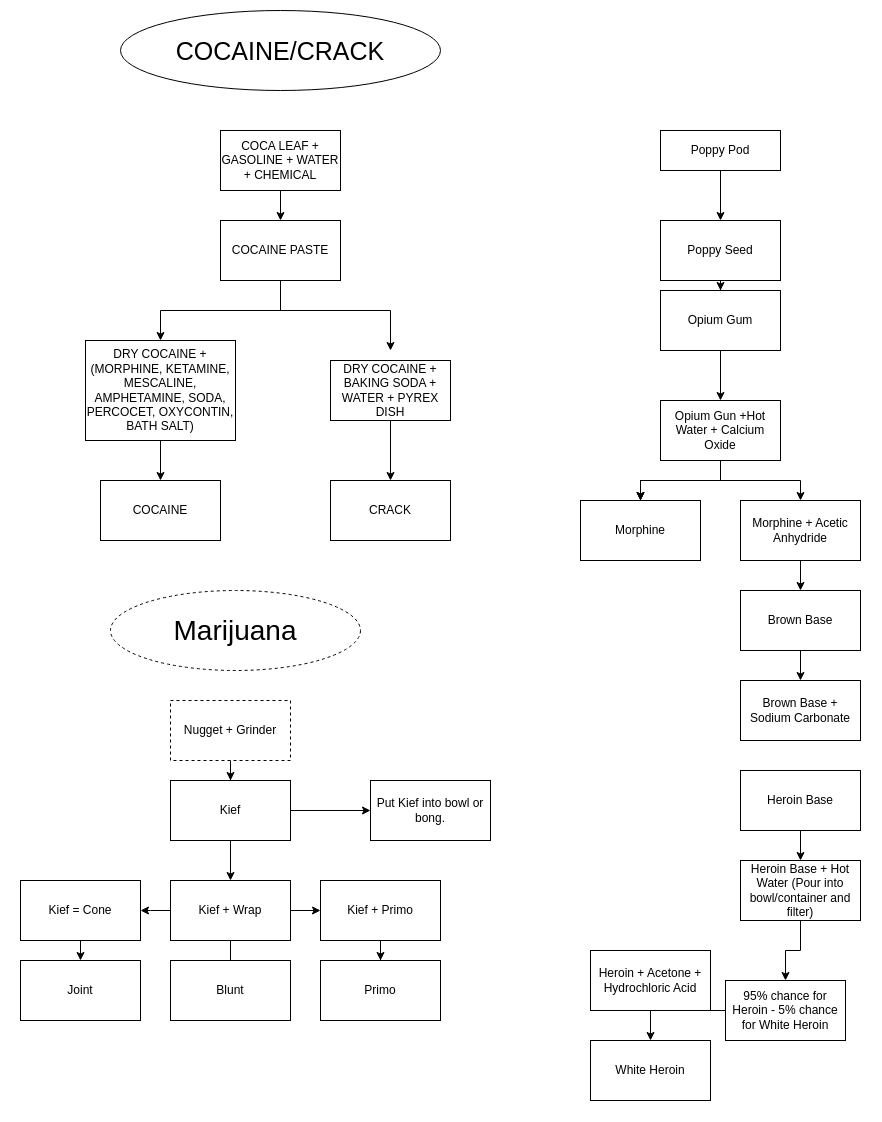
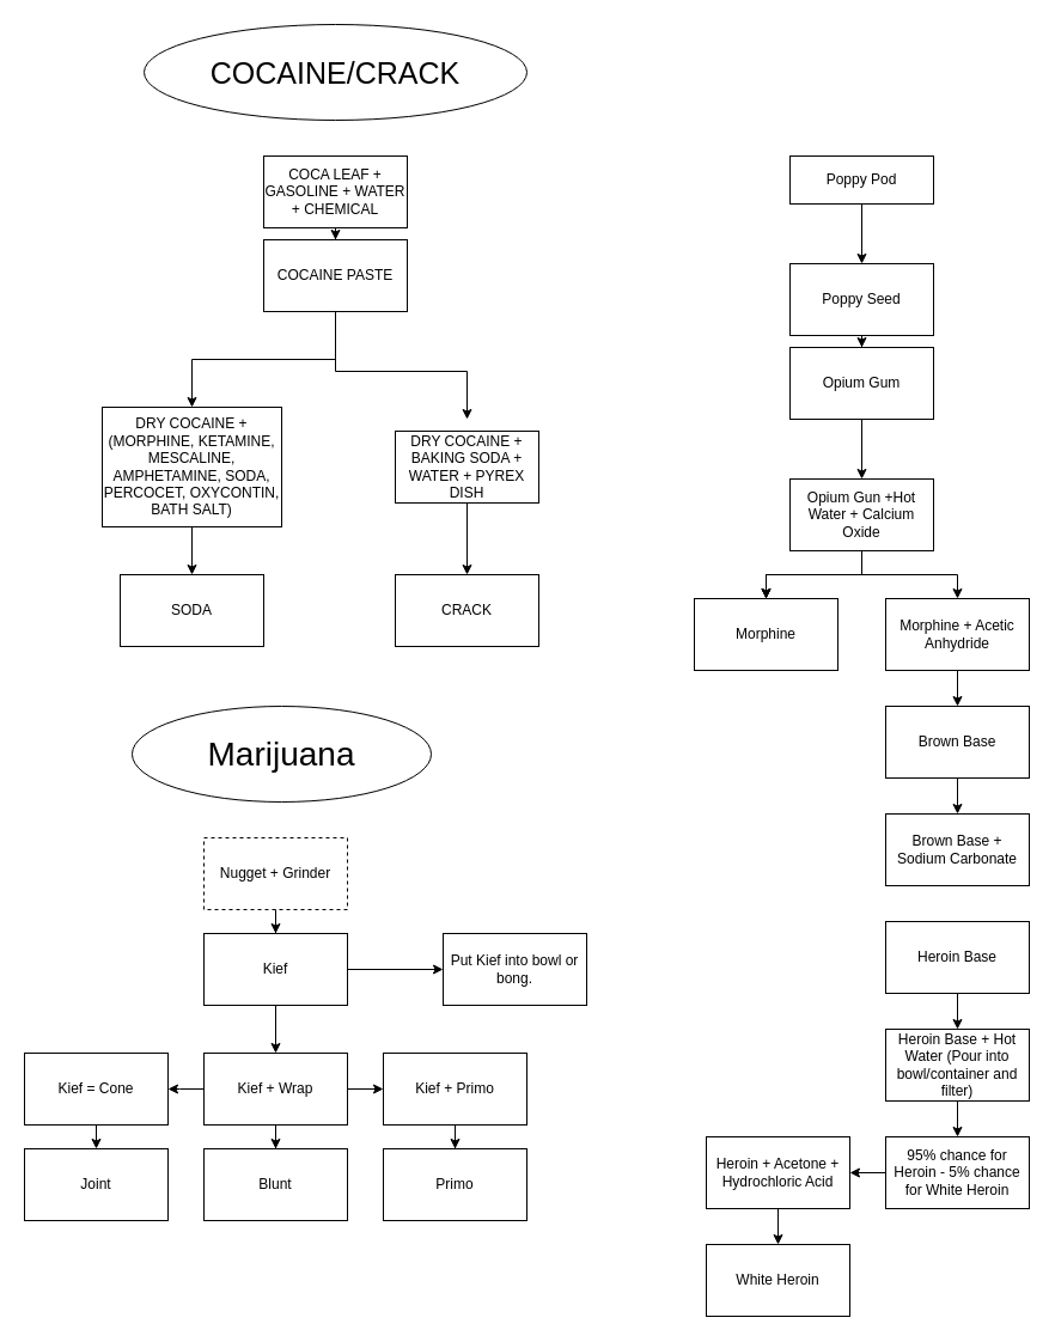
- <mxCell id="14" value="&lt;font style=&quot;font-size: 25px;&quot;&gt;COCAINE/CRACK&lt;/font&gt;" style="ellipse;whiteSpace=wrap;html=1;" vertex="1" parent="1"><mxGeometry x="120" y="10" width="320" height="80" as="geometry" /></mxCell>
+ <mxCell id="14" value="&lt;font style=&quot;font-size: 25px;&quot;&gt;COCAINE/CRACK&lt;/font&gt;" style="ellipse;whiteSpace=wrap;html=1;" vertex="1" parent="1"><mxGeometry x="120" y="20" width="320" height="80" as="geometry" /></mxCell>
- <mxCell id="6" value="COCAINE PASTE" style="rounded=0;whiteSpace=wrap;html=1;" parent="1" vertex="1"><mxGeometry x="220" y="220" width="120" height="60" as="geometry" /></mxCell>
+ <mxCell id="6" value="COCAINE PASTE" style="rounded=0;whiteSpace=wrap;html=1;" parent="1" vertex="1"><mxGeometry x="220" y="200" width="120" height="60" as="geometry" /></mxCell>
- <mxCell id="9" value="COCAINE" style="whiteSpace=wrap;html=1;rounded=0;" parent="1" vertex="1"><mxGeometry x="100" y="480" width="120" height="60" as="geometry" /></mxCell>
+ <mxCell id="9" value="SODA" style="whiteSpace=wrap;html=1;rounded=0;" parent="1" vertex="1"><mxGeometry x="100" y="480" width="120" height="60" as="geometry" /></mxCell>
- <mxCell id="57" value="&lt;font style=&quot;font-size: 28px;&quot;&gt;Marijuana&lt;/font&gt;" style="ellipse;whiteSpace=wrap;html=1;dashed=1;" vertex="1" parent="1"><mxGeometry x="110" y="590" width="250" height="80" as="geometry" /></mxCell>
+ <mxCell id="57" value="&lt;font style=&quot;font-size: 28px;&quot;&gt;Marijuana&lt;/font&gt;" style="ellipse;whiteSpace=wrap;html=1;" vertex="1" parent="1"><mxGeometry x="110" y="590" width="250" height="80" as="geometry" /></mxCell>
- <mxCell id="21" value="" style="edgeStyle=orthogonalEdgeStyle;rounded=0;orthogonalLoop=1;jettySize=auto;html=1;endArrow=none;" edge="1" parent="1" source="22" target="29"><mxGeometry relative="1" as="geometry" /></mxCell>
+ <mxCell id="21" value="" style="edgeStyle=orthogonalEdgeStyle;rounded=0;orthogonalLoop=1;jettySize=auto;html=1;" edge="1" parent="1" source="22" target="29"><mxGeometry relative="1" as="geometry" /></mxCell>
- <mxCell id="53" value="95% chance for Heroin - 5% chance for White Heroin" style="whiteSpace=wrap;html=1;rounded=0;" vertex="1" parent="1"><mxGeometry x="725" y="980" width="120" height="60" as="geometry" /></mxCell>
+ <mxCell id="53" value="95% chance for Heroin - 5% chance for White Heroin" style="whiteSpace=wrap;html=1;rounded=0;" vertex="1" parent="1"><mxGeometry x="740" y="950" width="120" height="60" as="geometry" /></mxCell>
